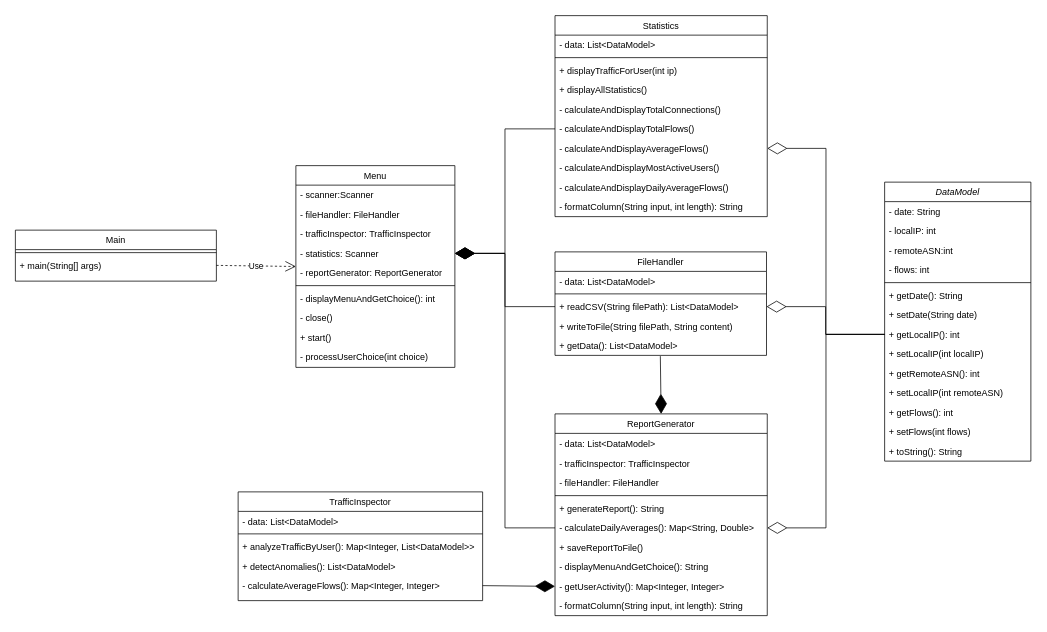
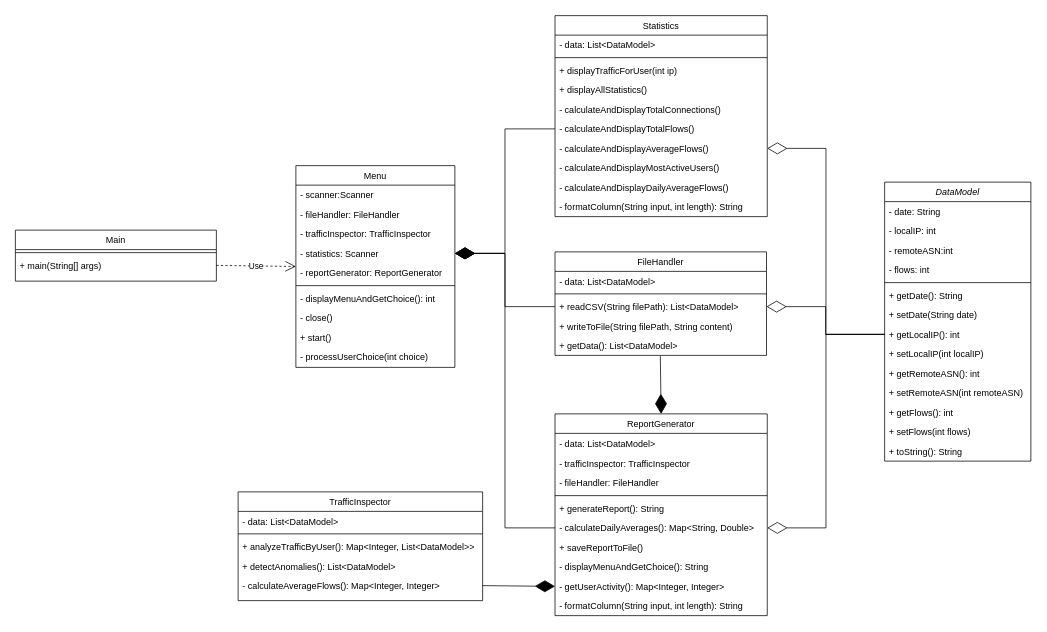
- <mxCell id="13" value="+ setLocalIP(int remoteASN)" style="text;align=left;verticalAlign=top;spacingLeft=4;spacingRight=4;overflow=hidden;rotatable=0;points=[[0,0.5],[1,0.5]];portConstraint=eastwest;" vertex="1" parent="2"><mxGeometry y="268" width="195" height="26" as="geometry" /></mxCell>
+ <mxCell id="13" value="+ setRemoteASN(int remoteASN)" style="text;align=left;verticalAlign=top;spacingLeft=4;spacingRight=4;overflow=hidden;rotatable=0;points=[[0,0.5],[1,0.5]];portConstraint=eastwest;" vertex="1" parent="2"><mxGeometry y="268" width="195" height="26" as="geometry" /></mxCell>
